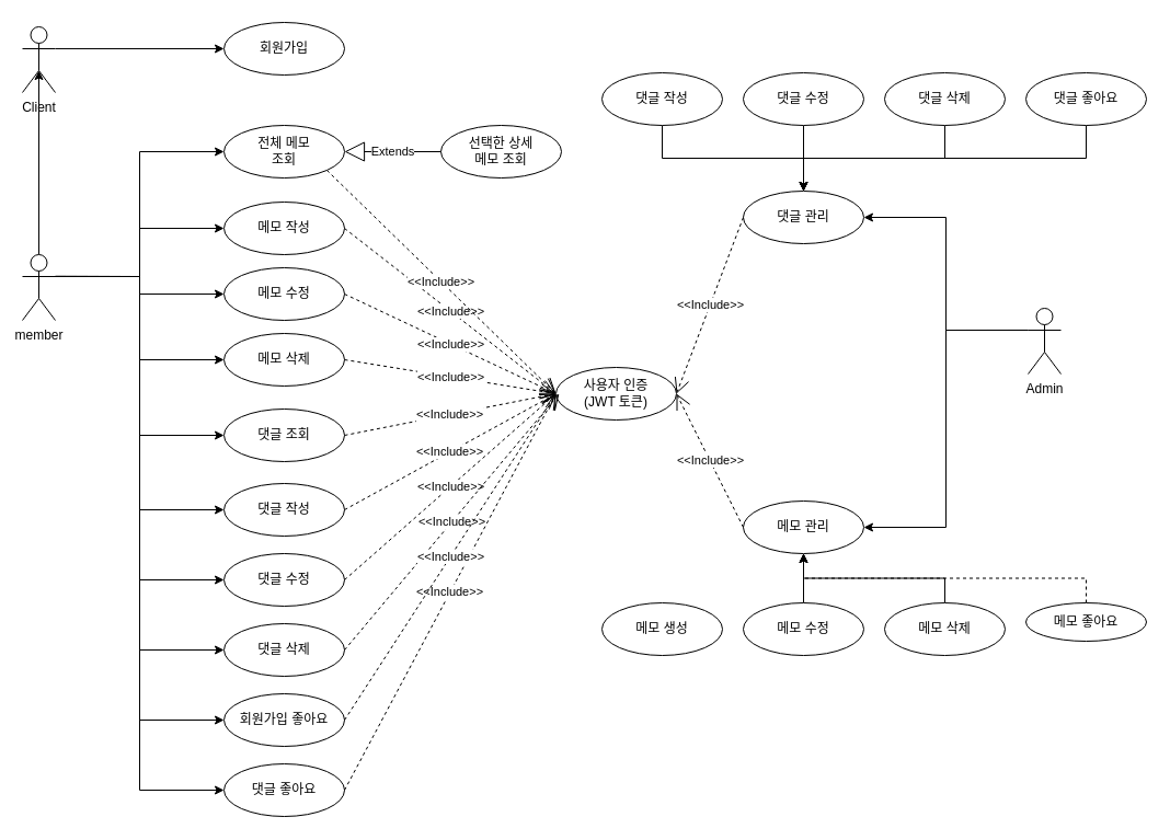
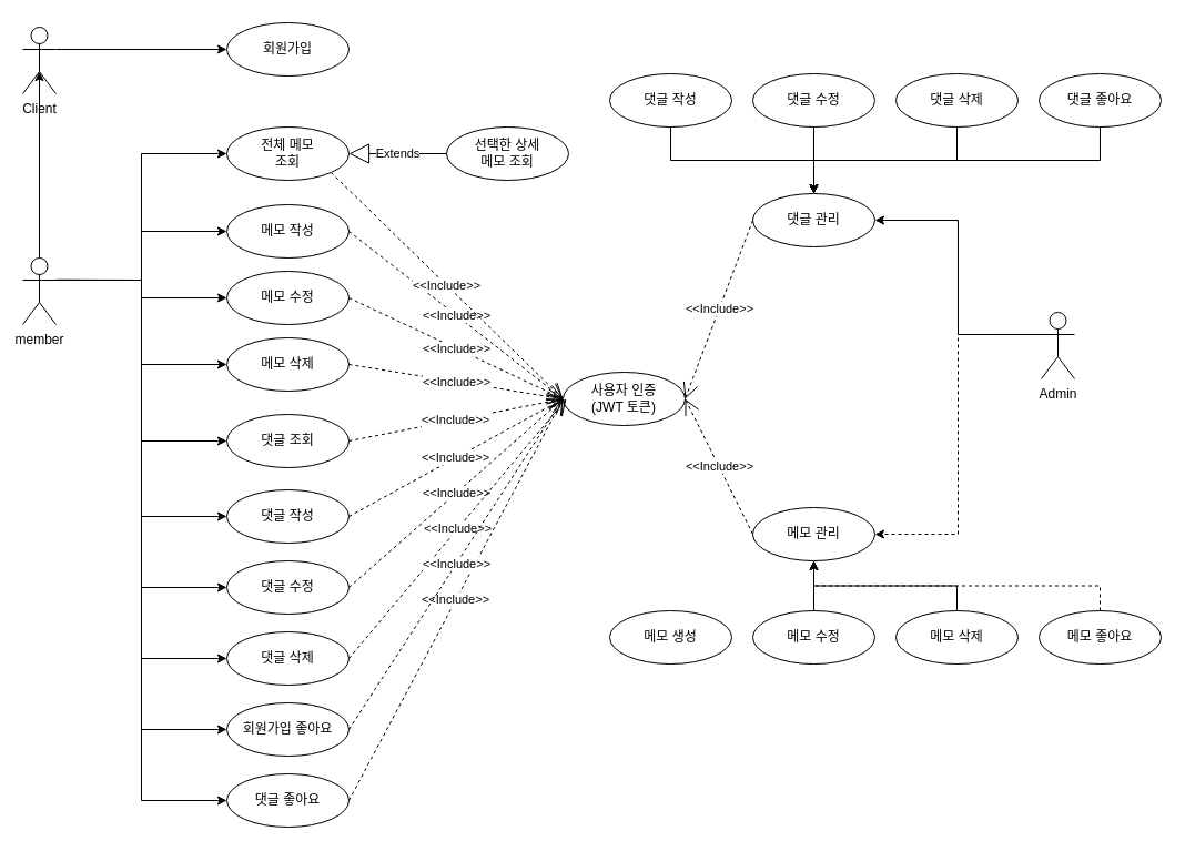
- <mxCell id="37" style="edgeStyle=orthogonalEdgeStyle;rounded=0;orthogonalLoop=1;jettySize=auto;html=1;exitX=0;exitY=0.333;exitDx=0;exitDy=0;exitPerimeter=0;entryX=1;entryY=0.5;entryDx=0;entryDy=0;" parent="1" source="38" target="39" edge="1"><mxGeometry relative="1" as="geometry" /></mxCell>
+ <mxCell id="37" style="edgeStyle=orthogonalEdgeStyle;rounded=0;orthogonalLoop=1;jettySize=auto;html=1;exitX=0;exitY=0.333;exitDx=0;exitDy=0;exitPerimeter=0;entryX=1;entryY=0.5;entryDx=0;entryDy=0;dashed=1;" parent="1" source="38" target="39" edge="1"><mxGeometry relative="1" as="geometry" /></mxCell>
- <mxCell id="61" value="메모 좋아요" style="ellipse;whiteSpace=wrap;html=1;" vertex="1" parent="1"><mxGeometry x="936" y="550" width="110" height="35" as="geometry" /></mxCell>
+ <mxCell id="61" value="메모 좋아요" style="ellipse;whiteSpace=wrap;html=1;" vertex="1" parent="1"><mxGeometry x="936" y="550" width="110" height="48" as="geometry" /></mxCell>
